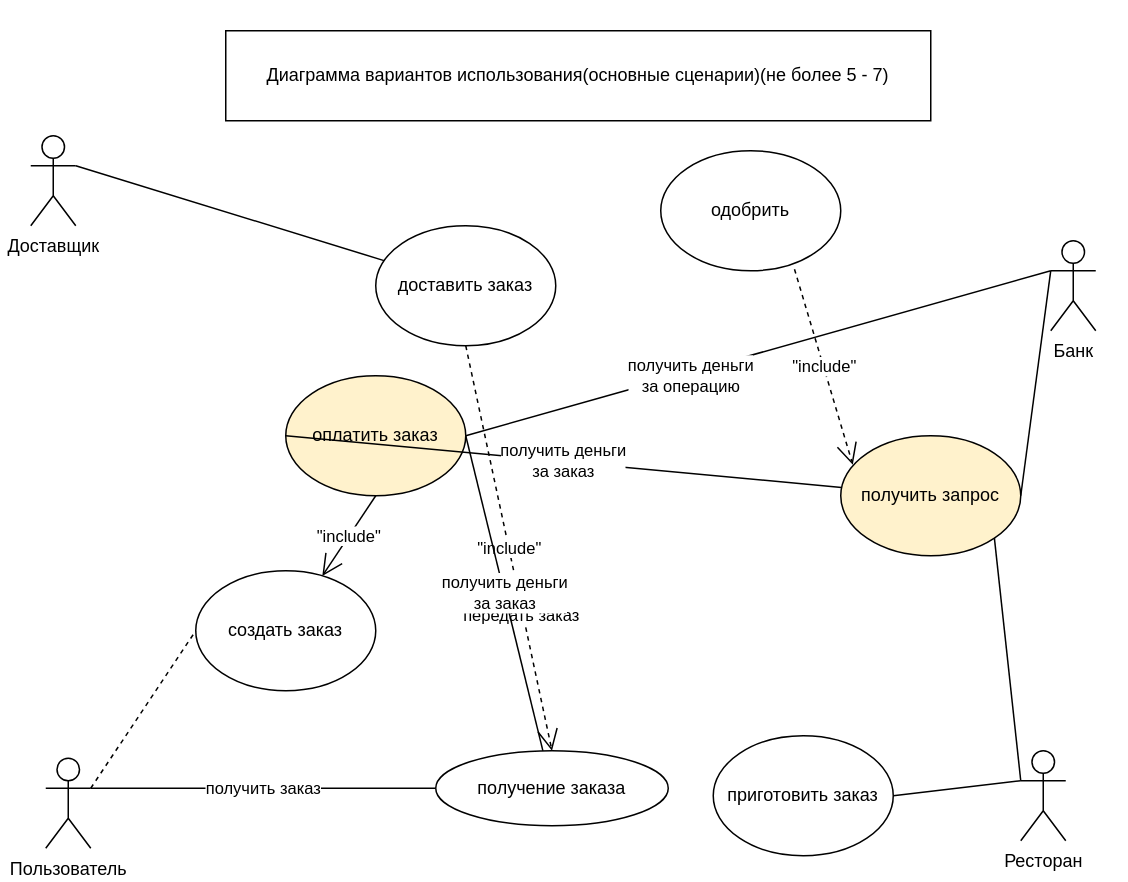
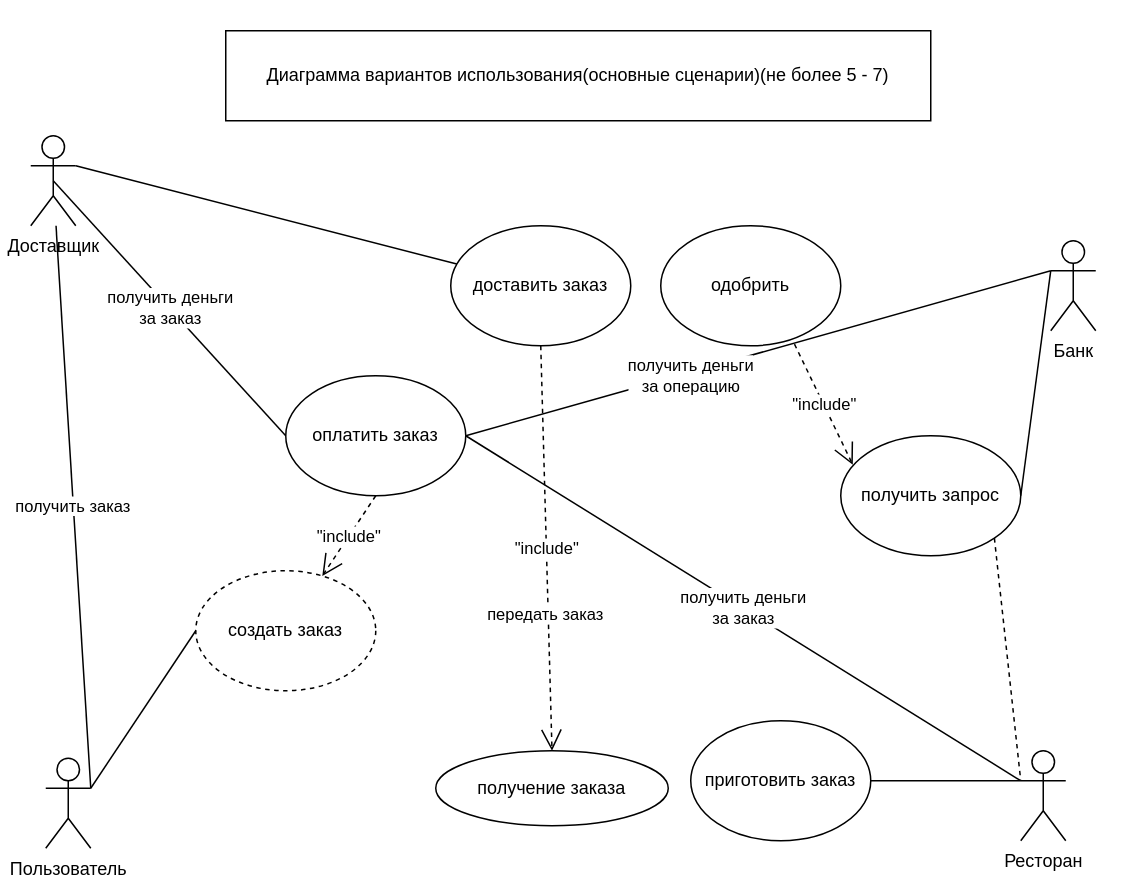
- <mxCell id="16" value="одобрить" style="ellipse;whiteSpace=wrap;html=1;" parent="1" vertex="1"><mxGeometry x="440" y="100" width="120" height="80" as="geometry" /></mxCell>
+ <mxCell id="16" value="одобрить" style="ellipse;whiteSpace=wrap;html=1;" parent="1" vertex="1"><mxGeometry x="440" y="150" width="120" height="80" as="geometry" /></mxCell>
- <mxCell id="11" value="доставить заказ" style="ellipse;whiteSpace=wrap;html=1;" parent="1" vertex="1"><mxGeometry x="250" y="150" width="120" height="80" as="geometry" /></mxCell>
+ <mxCell id="11" value="доставить заказ" style="ellipse;whiteSpace=wrap;html=1;" parent="1" vertex="1"><mxGeometry x="300" y="150" width="120" height="80" as="geometry" /></mxCell>
- <mxCell id="8" value="оплатить заказ" style="ellipse;whiteSpace=wrap;html=1;fillColor=#fff2cc;" parent="1" vertex="1"><mxGeometry x="190" y="250" width="120" height="80" as="geometry" /></mxCell>
+ <mxCell id="8" value="оплатить заказ" style="ellipse;whiteSpace=wrap;html=1;" parent="1" vertex="1"><mxGeometry x="190" y="250" width="120" height="80" as="geometry" /></mxCell>
- <mxCell id="24" value="получить деньги &lt;br&gt;за заказ" style="endArrow=none;html=1;rounded=0;exitX=0;exitY=0.5;exitDx=0;exitDy=0;" edge="1" parent="1" source="8" target="13"><mxGeometry width="50" height="50" relative="1" as="geometry"><mxPoint x="350" y="400" as="sourcePoint" /><mxPoint x="400" y="350" as="targetPoint" /></mxGeometry></mxCell>
+ <mxCell id="24" value="получить деньги &lt;br&gt;за заказ" style="endArrow=none;html=1;rounded=0;entryX=0.5;entryY=0.5;entryDx=0;entryDy=0;entryPerimeter=0;exitX=0;exitY=0.5;exitDx=0;exitDy=0;" edge="1" parent="1" source="8" target="3"><mxGeometry width="50" height="50" relative="1" as="geometry"><mxPoint x="350" y="400" as="sourcePoint" /><mxPoint x="400" y="350" as="targetPoint" /></mxGeometry></mxCell>
- <mxCell id="13" value="получить запрос" style="ellipse;whiteSpace=wrap;html=1;fillColor=#fff2cc;" parent="1" vertex="1"><mxGeometry x="560" y="290" width="120" height="80" as="geometry" /></mxCell>
+ <mxCell id="13" value="получить запрос" style="ellipse;whiteSpace=wrap;html=1;" parent="1" vertex="1"><mxGeometry x="560" y="290" width="120" height="80" as="geometry" /></mxCell>
- <mxCell id="23" value="&quot;include&quot;" style="endArrow=open;endSize=12;dashed=0;html=1;rounded=0;exitX=0.5;exitY=1;exitDx=0;exitDy=0;" parent="1" source="8" target="7" edge="1"><mxGeometry width="160" relative="1" as="geometry"><mxPoint x="44" y="270" as="sourcePoint" /><mxPoint x="20" y="520" as="targetPoint" /></mxGeometry></mxCell>
+ <mxCell id="23" value="&quot;include&quot;" style="endArrow=open;endSize=12;dashed=1;html=1;rounded=0;exitX=0.5;exitY=1;exitDx=0;exitDy=0;" parent="1" source="8" target="7" edge="1"><mxGeometry width="160" relative="1" as="geometry"><mxPoint x="44" y="270" as="sourcePoint" /><mxPoint x="20" y="520" as="targetPoint" /></mxGeometry></mxCell>
- <mxCell id="25" value="&lt;span style=&quot;color: rgb(0, 0, 0); font-family: Helvetica; font-size: 11px; font-style: normal; font-variant-ligatures: normal; font-variant-caps: normal; font-weight: 400; letter-spacing: normal; orphans: 2; text-align: center; text-indent: 0px; text-transform: none; widows: 2; word-spacing: 0px; -webkit-text-stroke-width: 0px; background-color: rgb(255, 255, 255); text-decoration-thickness: initial; text-decoration-style: initial; text-decoration-color: initial; float: none; display: inline !important;&quot;&gt;получить деньги&lt;/span&gt;&lt;br style=&quot;color: rgb(0, 0, 0); font-family: Helvetica; font-size: 11px; font-style: normal; font-variant-ligatures: normal; font-variant-caps: normal; font-weight: 400; letter-spacing: normal; orphans: 2; text-align: center; text-indent: 0px; text-transform: none; widows: 2; word-spacing: 0px; -webkit-text-stroke-width: 0px; text-decoration-thickness: initial; text-decoration-style: initial; text-decoration-color: initial;&quot;&gt;&lt;span style=&quot;color: rgb(0, 0, 0); font-family: Helvetica; font-size: 11px; font-style: normal; font-variant-ligatures: normal; font-variant-caps: normal; font-weight: 400; letter-spacing: normal; orphans: 2; text-align: center; text-indent: 0px; text-transform: none; widows: 2; word-spacing: 0px; -webkit-text-stroke-width: 0px; background-color: rgb(255, 255, 255); text-decoration-thickness: initial; text-decoration-style: initial; text-decoration-color: initial; float: none; display: inline !important;&quot;&gt;за заказ&lt;/span&gt;" style="endArrow=none;html=1;rounded=0;exitX=1;exitY=0.5;exitDx=0;exitDy=0;" edge="1" parent="1" source="8" target="20"><mxGeometry width="50" height="50" relative="1" as="geometry"><mxPoint x="350" y="390" as="sourcePoint" /><mxPoint x="400" y="340" as="targetPoint" /></mxGeometry></mxCell>
+ <mxCell id="25" value="&lt;span style=&quot;color: rgb(0, 0, 0); font-family: Helvetica; font-size: 11px; font-style: normal; font-variant-ligatures: normal; font-variant-caps: normal; font-weight: 400; letter-spacing: normal; orphans: 2; text-align: center; text-indent: 0px; text-transform: none; widows: 2; word-spacing: 0px; -webkit-text-stroke-width: 0px; background-color: rgb(255, 255, 255); text-decoration-thickness: initial; text-decoration-style: initial; text-decoration-color: initial; float: none; display: inline !important;&quot;&gt;получить деньги&lt;/span&gt;&lt;br style=&quot;color: rgb(0, 0, 0); font-family: Helvetica; font-size: 11px; font-style: normal; font-variant-ligatures: normal; font-variant-caps: normal; font-weight: 400; letter-spacing: normal; orphans: 2; text-align: center; text-indent: 0px; text-transform: none; widows: 2; word-spacing: 0px; -webkit-text-stroke-width: 0px; text-decoration-thickness: initial; text-decoration-style: initial; text-decoration-color: initial;&quot;&gt;&lt;span style=&quot;color: rgb(0, 0, 0); font-family: Helvetica; font-size: 11px; font-style: normal; font-variant-ligatures: normal; font-variant-caps: normal; font-weight: 400; letter-spacing: normal; orphans: 2; text-align: center; text-indent: 0px; text-transform: none; widows: 2; word-spacing: 0px; -webkit-text-stroke-width: 0px; background-color: rgb(255, 255, 255); text-decoration-thickness: initial; text-decoration-style: initial; text-decoration-color: initial; float: none; display: inline !important;&quot;&gt;за заказ&lt;/span&gt;" style="endArrow=none;html=1;rounded=0;entryX=0;entryY=0.333;entryDx=0;entryDy=0;entryPerimeter=0;exitX=1;exitY=0.5;exitDx=0;exitDy=0;" edge="1" parent="1" source="8" target="4"><mxGeometry width="50" height="50" relative="1" as="geometry"><mxPoint x="350" y="390" as="sourcePoint" /><mxPoint x="400" y="340" as="targetPoint" /></mxGeometry></mxCell>
- <mxCell id="7" value="создать заказ" style="ellipse;whiteSpace=wrap;html=1;" parent="1" vertex="1"><mxGeometry x="130" y="380" width="120" height="80" as="geometry" /></mxCell>
+ <mxCell id="7" value="создать заказ" style="ellipse;whiteSpace=wrap;html=1;dashed=1;" parent="1" vertex="1"><mxGeometry x="130" y="380" width="120" height="80" as="geometry" /></mxCell>
- <mxCell id="17" value="" style="endArrow=none;html=1;rounded=0;entryX=0;entryY=0.333;entryDx=0;entryDy=0;entryPerimeter=0;exitX=1;exitY=1;exitDx=0;exitDy=0;" parent="1" source="13" target="4" edge="1"><mxGeometry width="50" height="50" relative="1" as="geometry"><mxPoint x="670" y="630" as="sourcePoint" /><mxPoint x="700" y="760" as="targetPoint" /></mxGeometry></mxCell>
+ <mxCell id="17" value="" style="endArrow=none;html=1;rounded=0;entryX=0;entryY=0.333;entryDx=0;entryDy=0;entryPerimeter=0;exitX=1;exitY=1;exitDx=0;exitDy=0;dashed=1;" parent="1" source="13" target="4" edge="1"><mxGeometry width="50" height="50" relative="1" as="geometry"><mxPoint x="670" y="630" as="sourcePoint" /><mxPoint x="700" y="760" as="targetPoint" /></mxGeometry></mxCell>
- <mxCell id="9" value="" style="endArrow=none;html=1;rounded=0;exitX=1;exitY=0.333;exitDx=0;exitDy=0;exitPerimeter=0;entryX=0;entryY=0.5;entryDx=0;entryDy=0;dashed=1;" parent="1" source="2" target="7" edge="1"><mxGeometry width="50" height="50" relative="1" as="geometry"><mxPoint x="350" y="470" as="sourcePoint" /><mxPoint x="400" y="420" as="targetPoint" /></mxGeometry></mxCell>
+ <mxCell id="9" value="" style="endArrow=none;html=1;rounded=0;exitX=1;exitY=0.333;exitDx=0;exitDy=0;exitPerimeter=0;entryX=0;entryY=0.5;entryDx=0;entryDy=0;" parent="1" source="2" target="7" edge="1"><mxGeometry width="50" height="50" relative="1" as="geometry"><mxPoint x="350" y="470" as="sourcePoint" /><mxPoint x="400" y="420" as="targetPoint" /></mxGeometry></mxCell>
- <mxCell id="10" value="получить заказ" style="endArrow=none;html=1;rounded=0;entryX=0;entryY=0.5;entryDx=0;entryDy=0;exitX=1;exitY=0.333;exitDx=0;exitDy=0;exitPerimeter=0;" parent="1" source="2" target="20" edge="1"><mxGeometry width="50" height="50" relative="1" as="geometry"><mxPoint x="70" y="440" as="sourcePoint" /><mxPoint x="240" y="600" as="targetPoint" /></mxGeometry></mxCell>
+ <mxCell id="10" value="получить заказ" style="endArrow=none;html=1;rounded=0;exitX=1;exitY=0.333;exitDx=0;exitDy=0;exitPerimeter=0;" parent="1" source="2" target="3" edge="1"><mxGeometry width="50" height="50" relative="1" as="geometry"><mxPoint x="70" y="440" as="sourcePoint" /><mxPoint x="240" y="600" as="targetPoint" /></mxGeometry></mxCell>
- <mxCell id="18" value="приготовить заказ" style="ellipse;whiteSpace=wrap;html=1;" parent="1" vertex="1"><mxGeometry x="475" y="490" width="120" height="80" as="geometry" /></mxCell>
+ <mxCell id="18" value="приготовить заказ" style="ellipse;whiteSpace=wrap;html=1;" parent="1" vertex="1"><mxGeometry x="460" y="480" width="120" height="80" as="geometry" /></mxCell>
